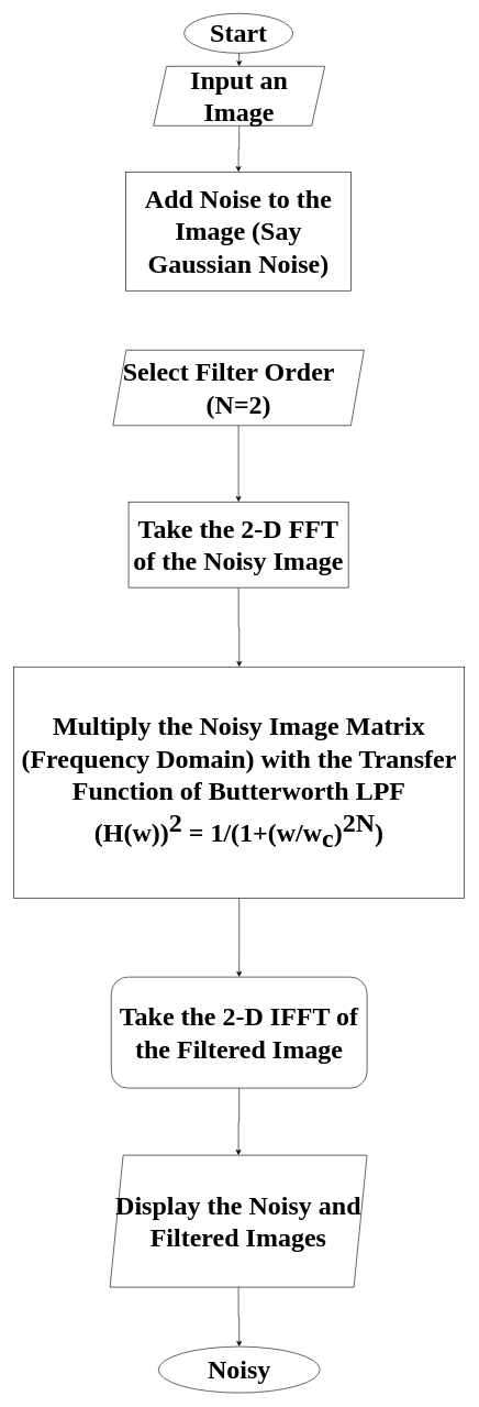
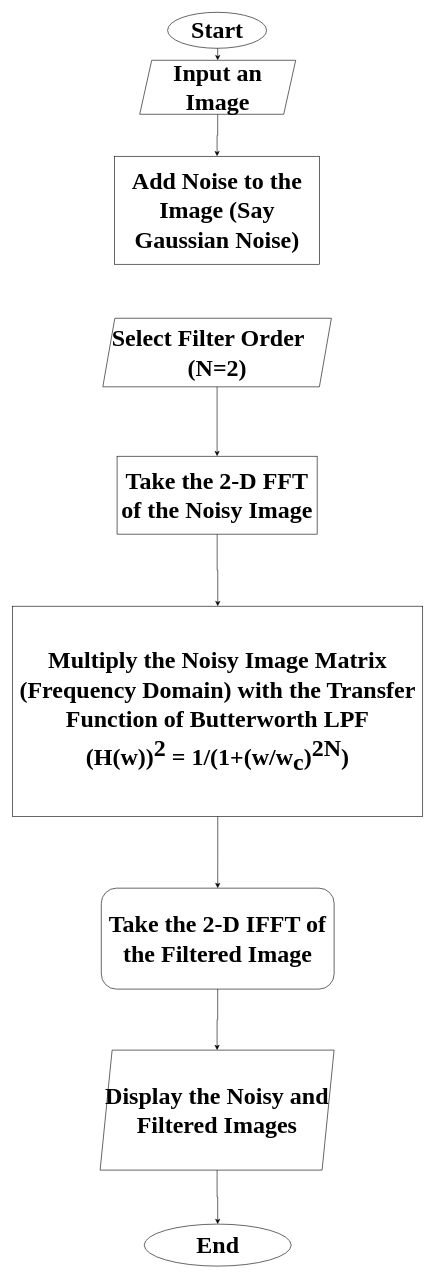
- <mxCell id="9" value="&lt;b style=&quot;font-size: 40px;&quot;&gt;&lt;font face=&quot;Times New Roman&quot; style=&quot;font-size: 40px;&quot;&gt;Noisy&lt;/font&gt;&lt;/b&gt;" style="ellipse;whiteSpace=wrap;html=1;fontSize=40;" parent="1" vertex="1"><mxGeometry x="239.5" y="2040" width="245" height="70" as="geometry" /></mxCell>
+ <mxCell id="9" value="&lt;b style=&quot;font-size: 40px;&quot;&gt;&lt;font face=&quot;Times New Roman&quot; style=&quot;font-size: 40px;&quot;&gt;End&lt;/font&gt;&lt;/b&gt;" style="ellipse;whiteSpace=wrap;html=1;fontSize=40;" parent="1" vertex="1"><mxGeometry x="239.5" y="2040" width="245" height="70" as="geometry" /></mxCell>
